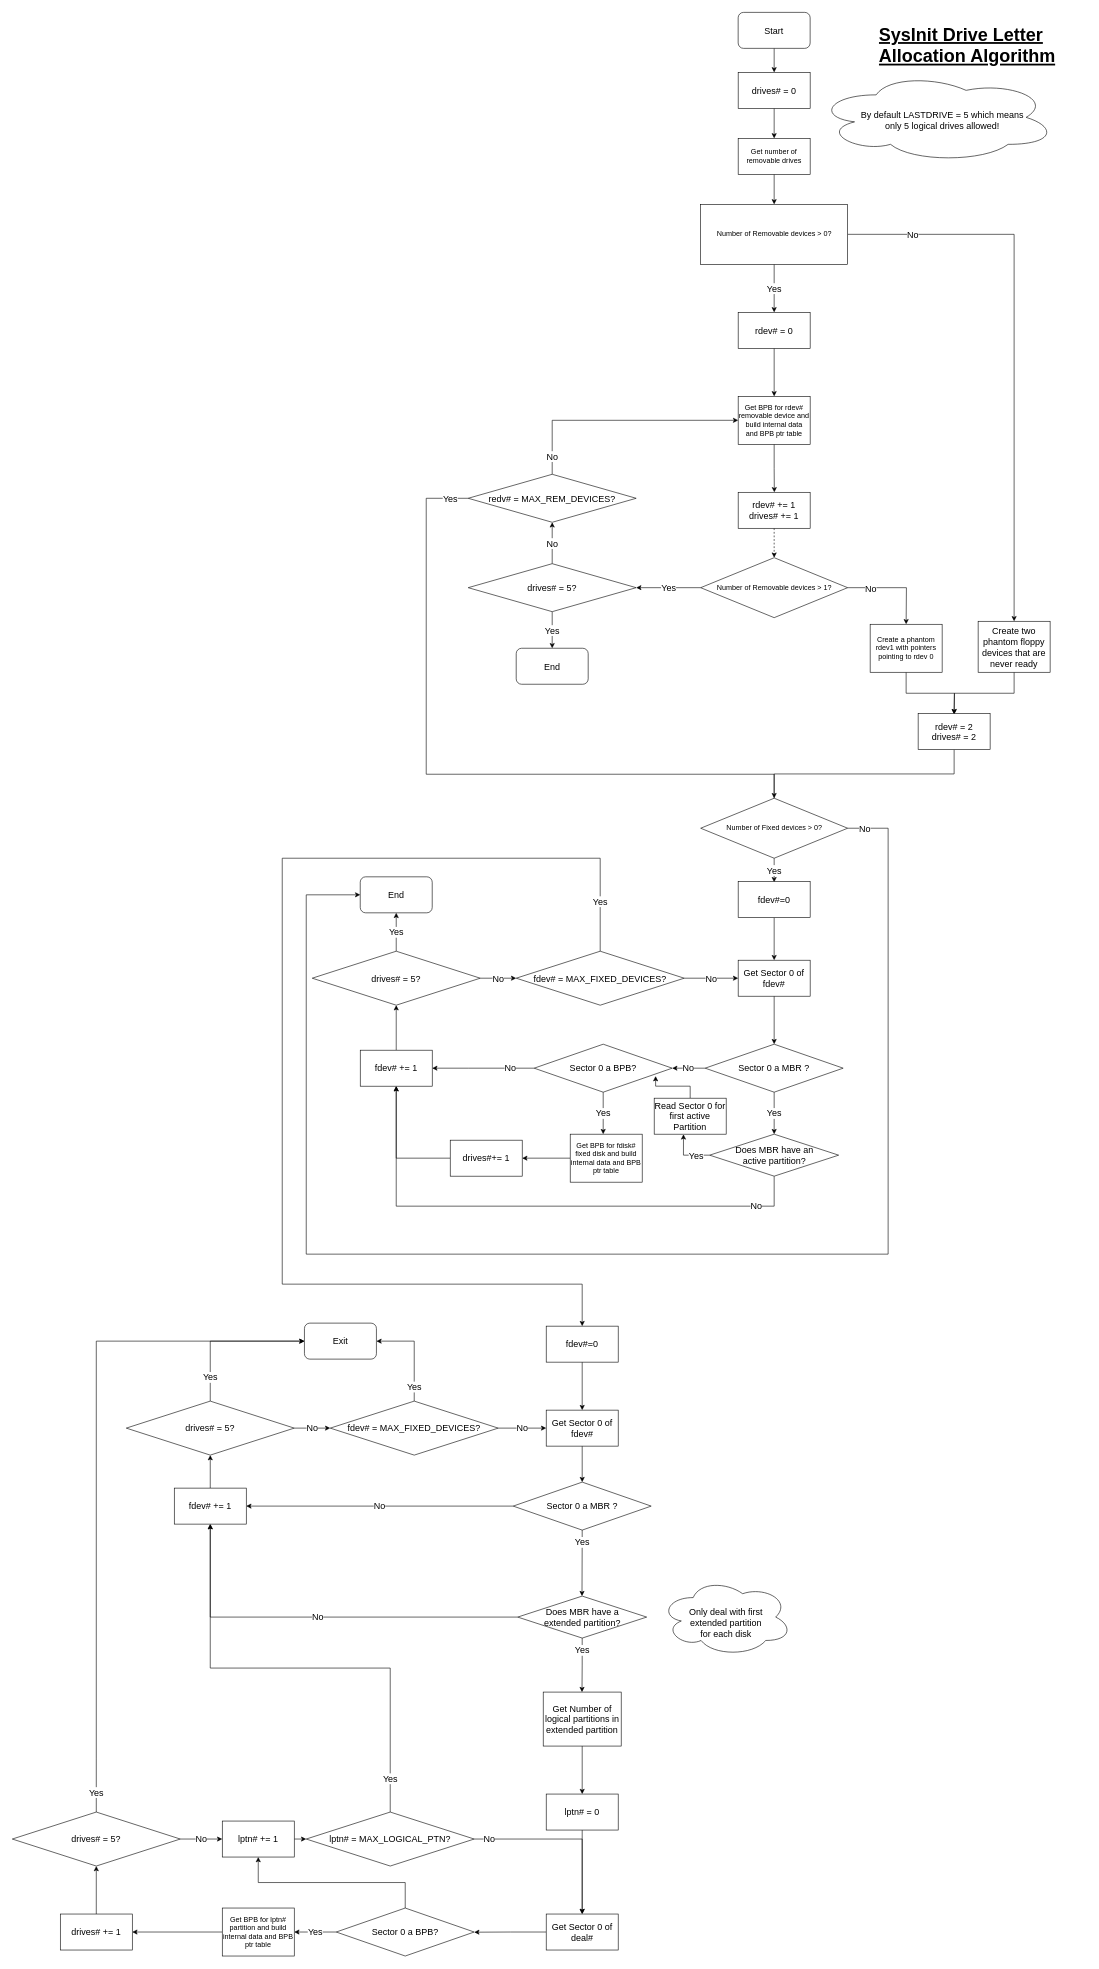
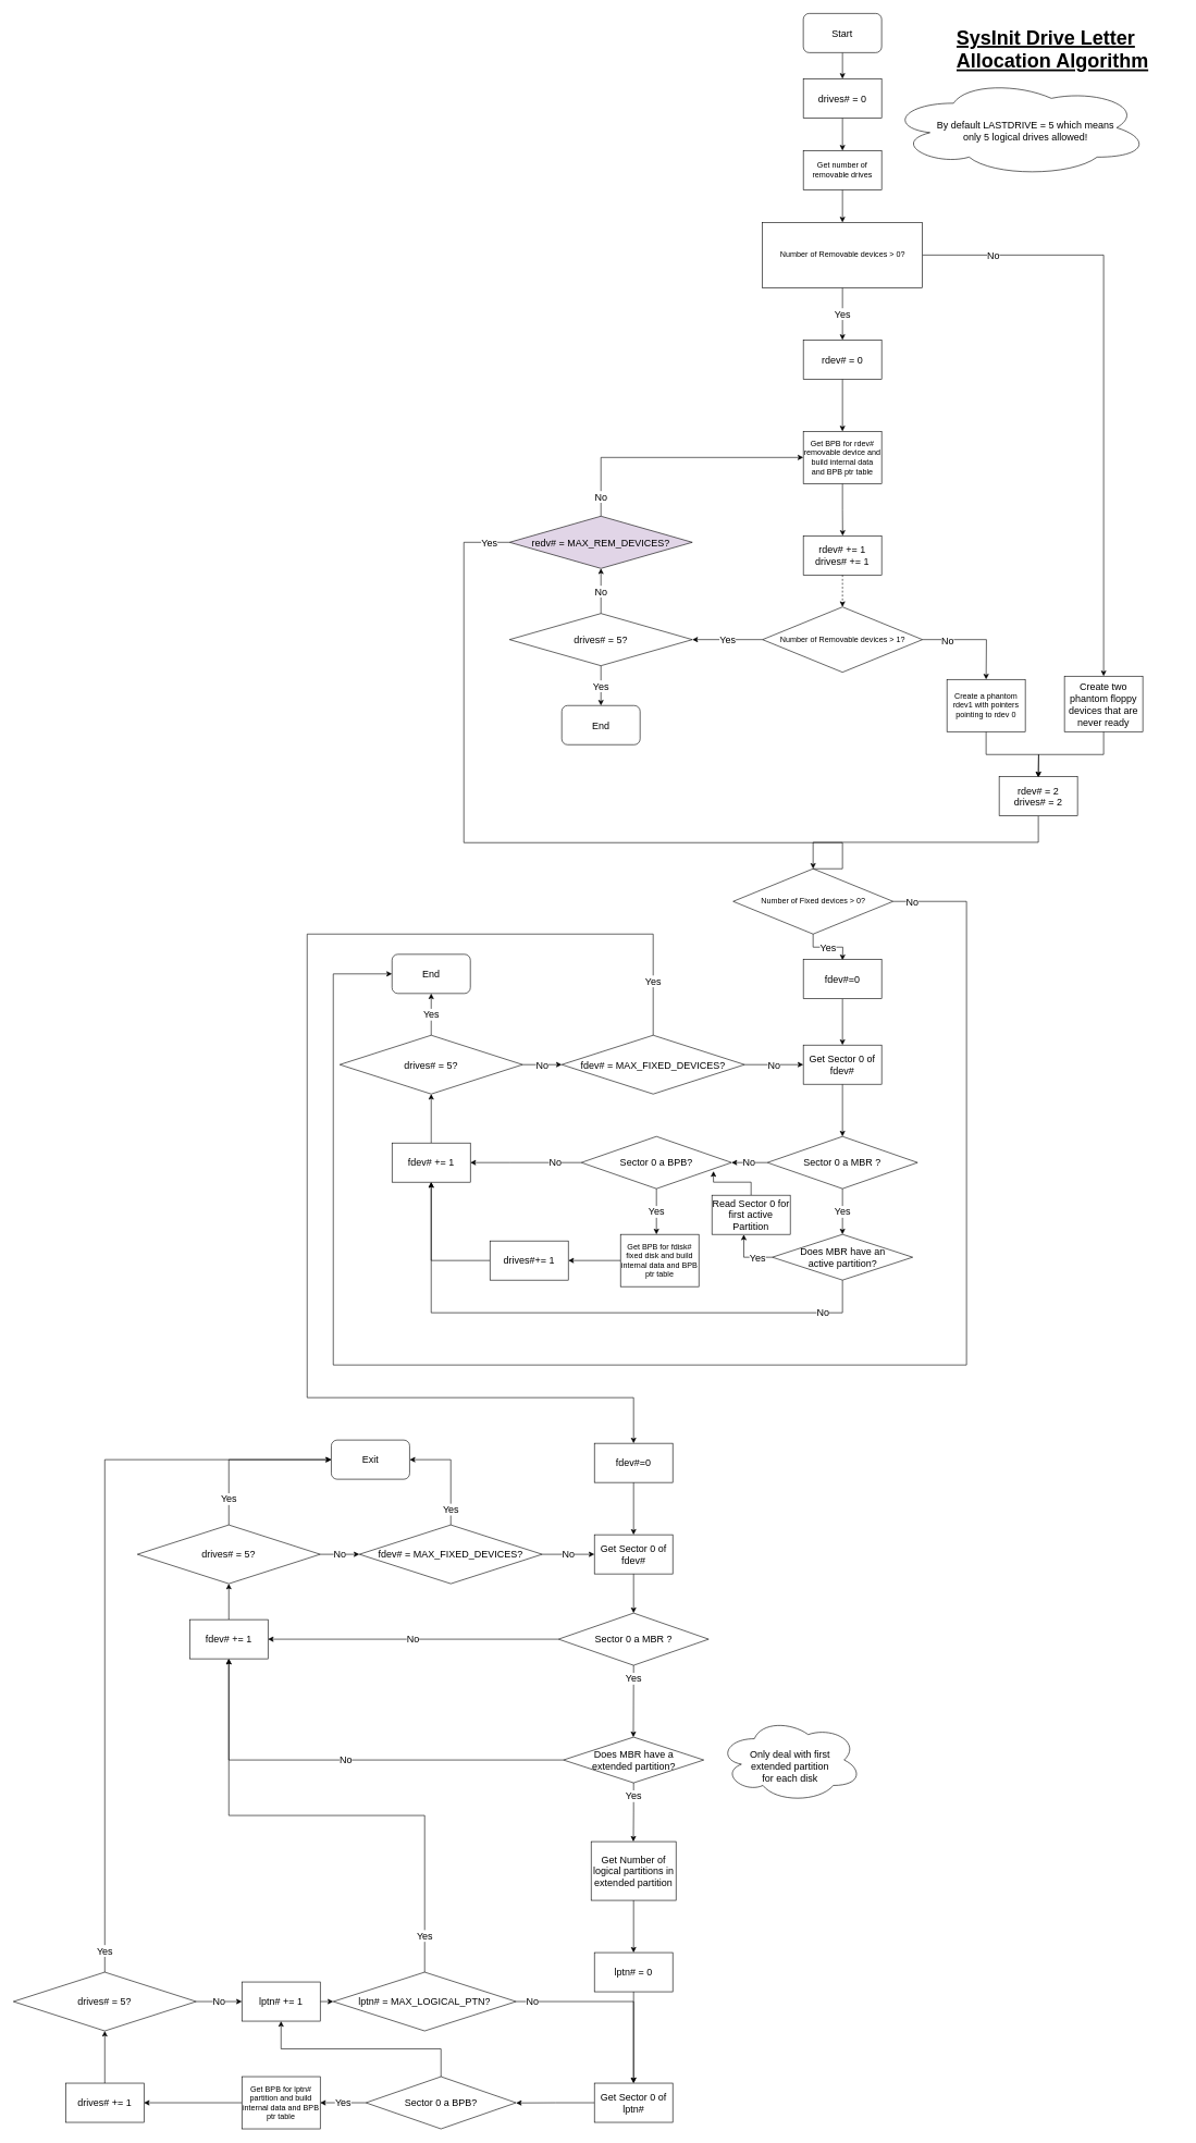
- <mxCell id="67" value="redv# = MAX_REM_DEVICES?" style="rhombus;whiteSpace=wrap;html=1;fontSize=15;" vertex="1" parent="1"><mxGeometry x="780" y="790" width="280" height="80" as="geometry" /></mxCell>
+ <mxCell id="67" value="redv# = MAX_REM_DEVICES?" style="rhombus;whiteSpace=wrap;html=1;fontSize=15;fillColor=#e1d5e7;" vertex="1" parent="1"><mxGeometry x="780" y="790" width="280" height="80" as="geometry" /></mxCell>
- <mxCell id="11" value="Number of Fixed devices &amp;gt; 0?" style="rhombus;whiteSpace=wrap;html=1;" vertex="1" parent="1"><mxGeometry x="1167.5" y="1330" width="245" height="100" as="geometry" /></mxCell>
+ <mxCell id="11" value="Number of Fixed devices &amp;gt; 0?" style="rhombus;whiteSpace=wrap;html=1;" vertex="1" parent="1"><mxGeometry x="1122.5" y="1330" width="245" height="100" as="geometry" /></mxCell>
- <mxCell id="91" value="Get Sector 0 of deal# " style="rounded=0;whiteSpace=wrap;html=1;fontSize=15;" vertex="1" parent="1"><mxGeometry x="910" y="3190" width="120" height="60" as="geometry" /></mxCell>
+ <mxCell id="91" value="Get Sector 0 of lptn# " style="rounded=0;whiteSpace=wrap;html=1;fontSize=15;" vertex="1" parent="1"><mxGeometry x="910" y="3190" width="120" height="60" as="geometry" /></mxCell>
